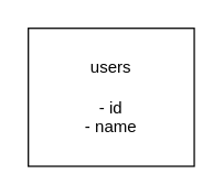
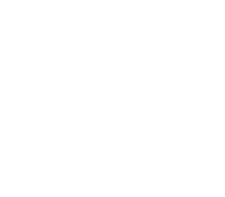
- <mxCell id="2" value="users&lt;br&gt;&lt;br&gt;- id&lt;br&gt;- name" style="rounded=0;whiteSpace=wrap;html=1;" vertex="1" parent="1"><mxGeometry x="20" y="20" width="120" height="100" as="geometry" /></mxCell>
